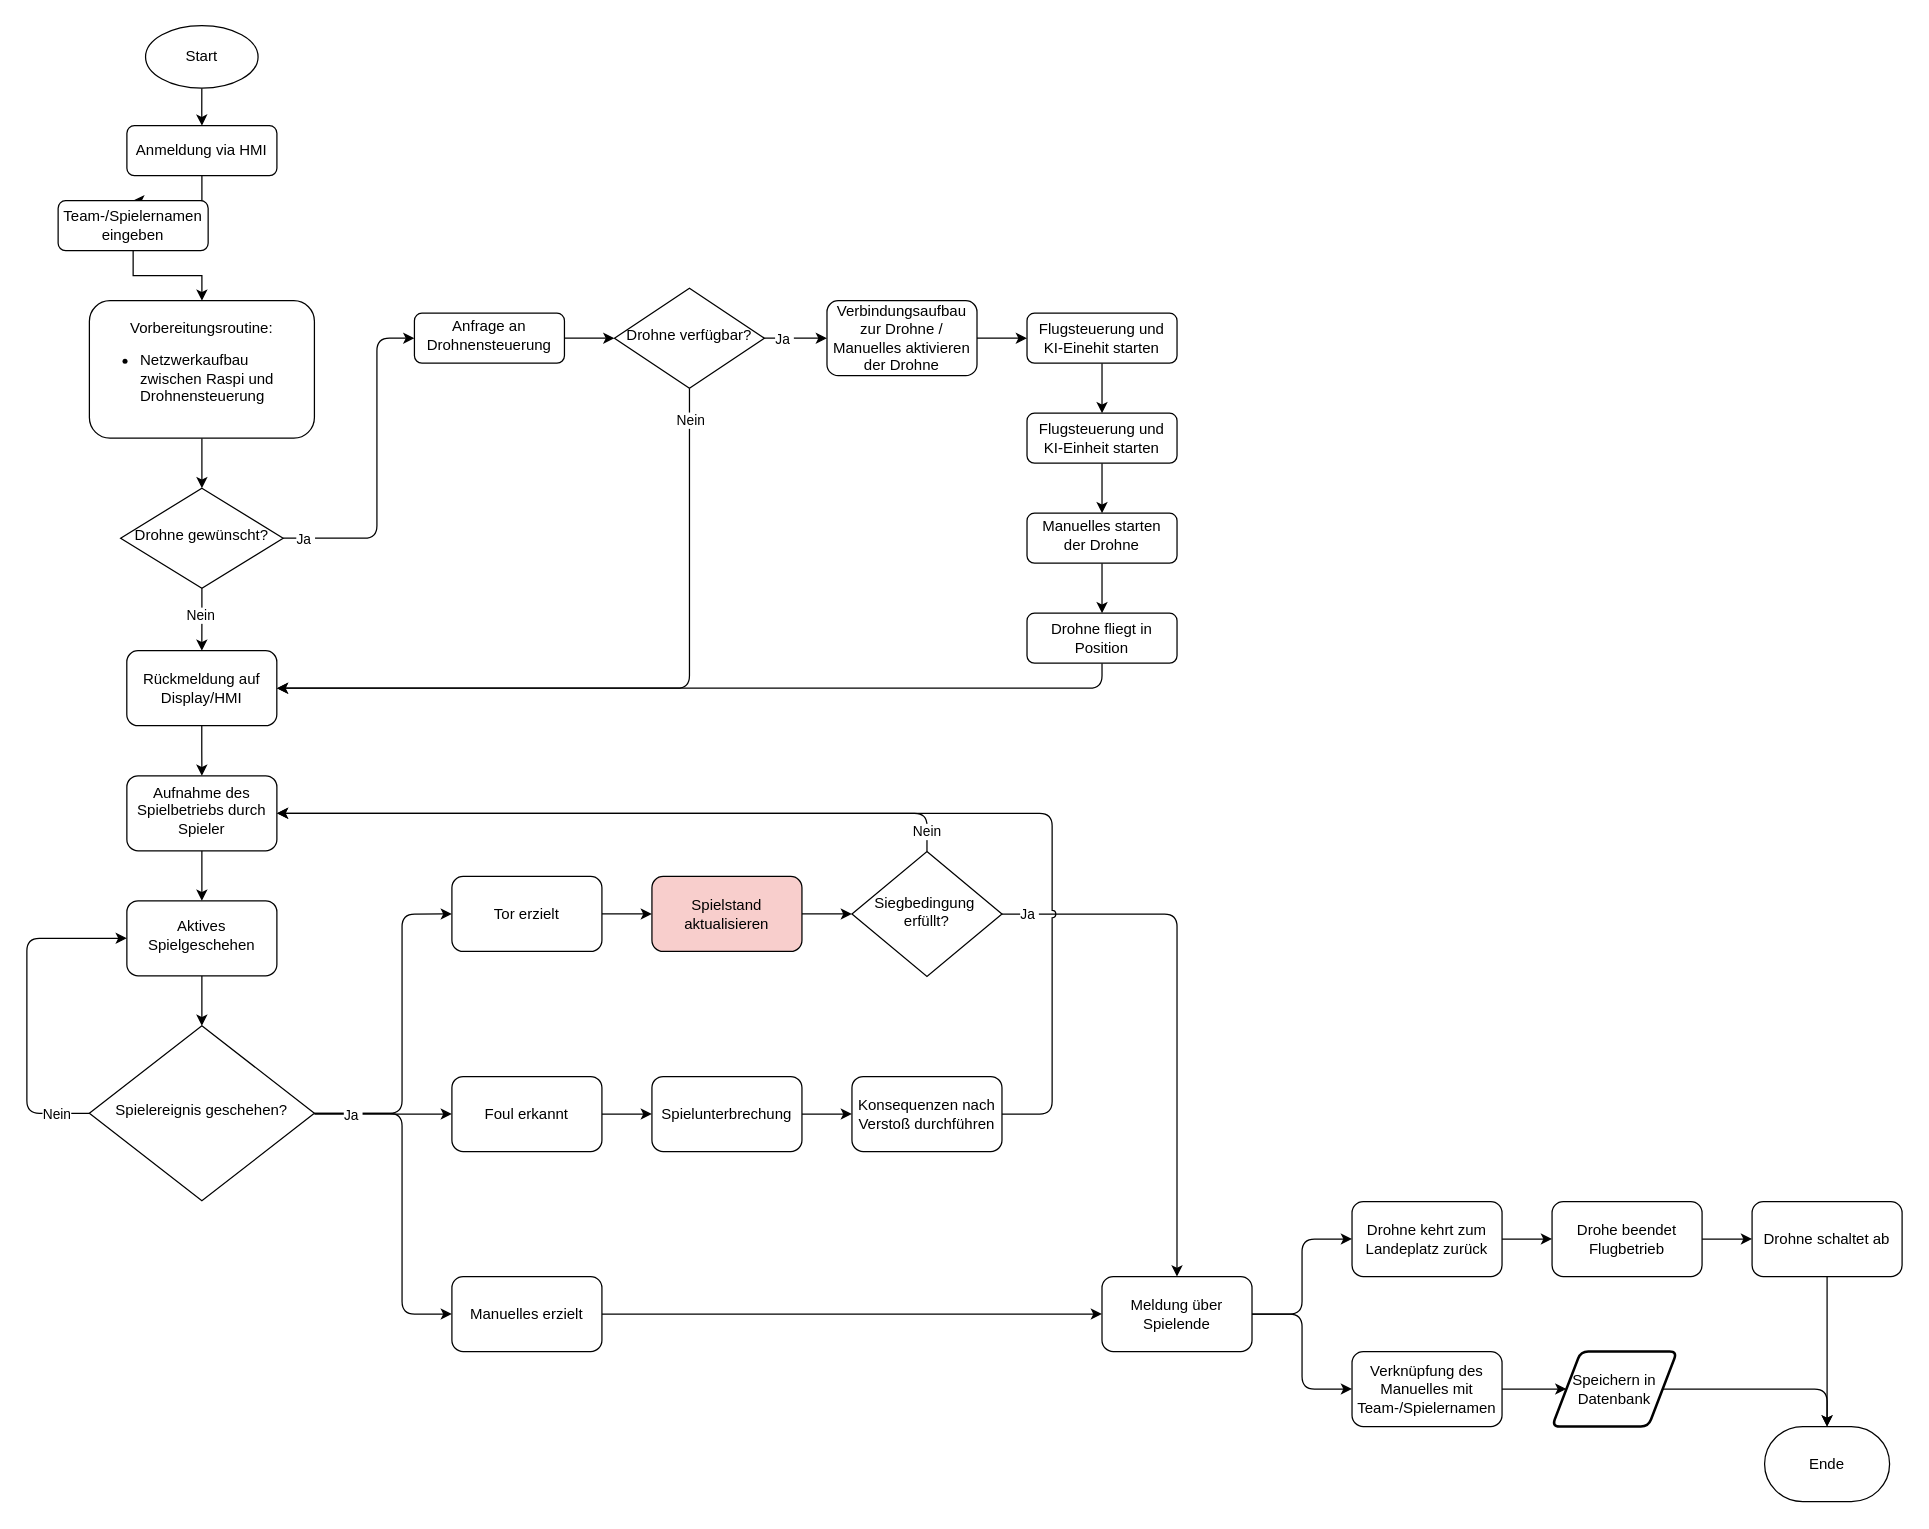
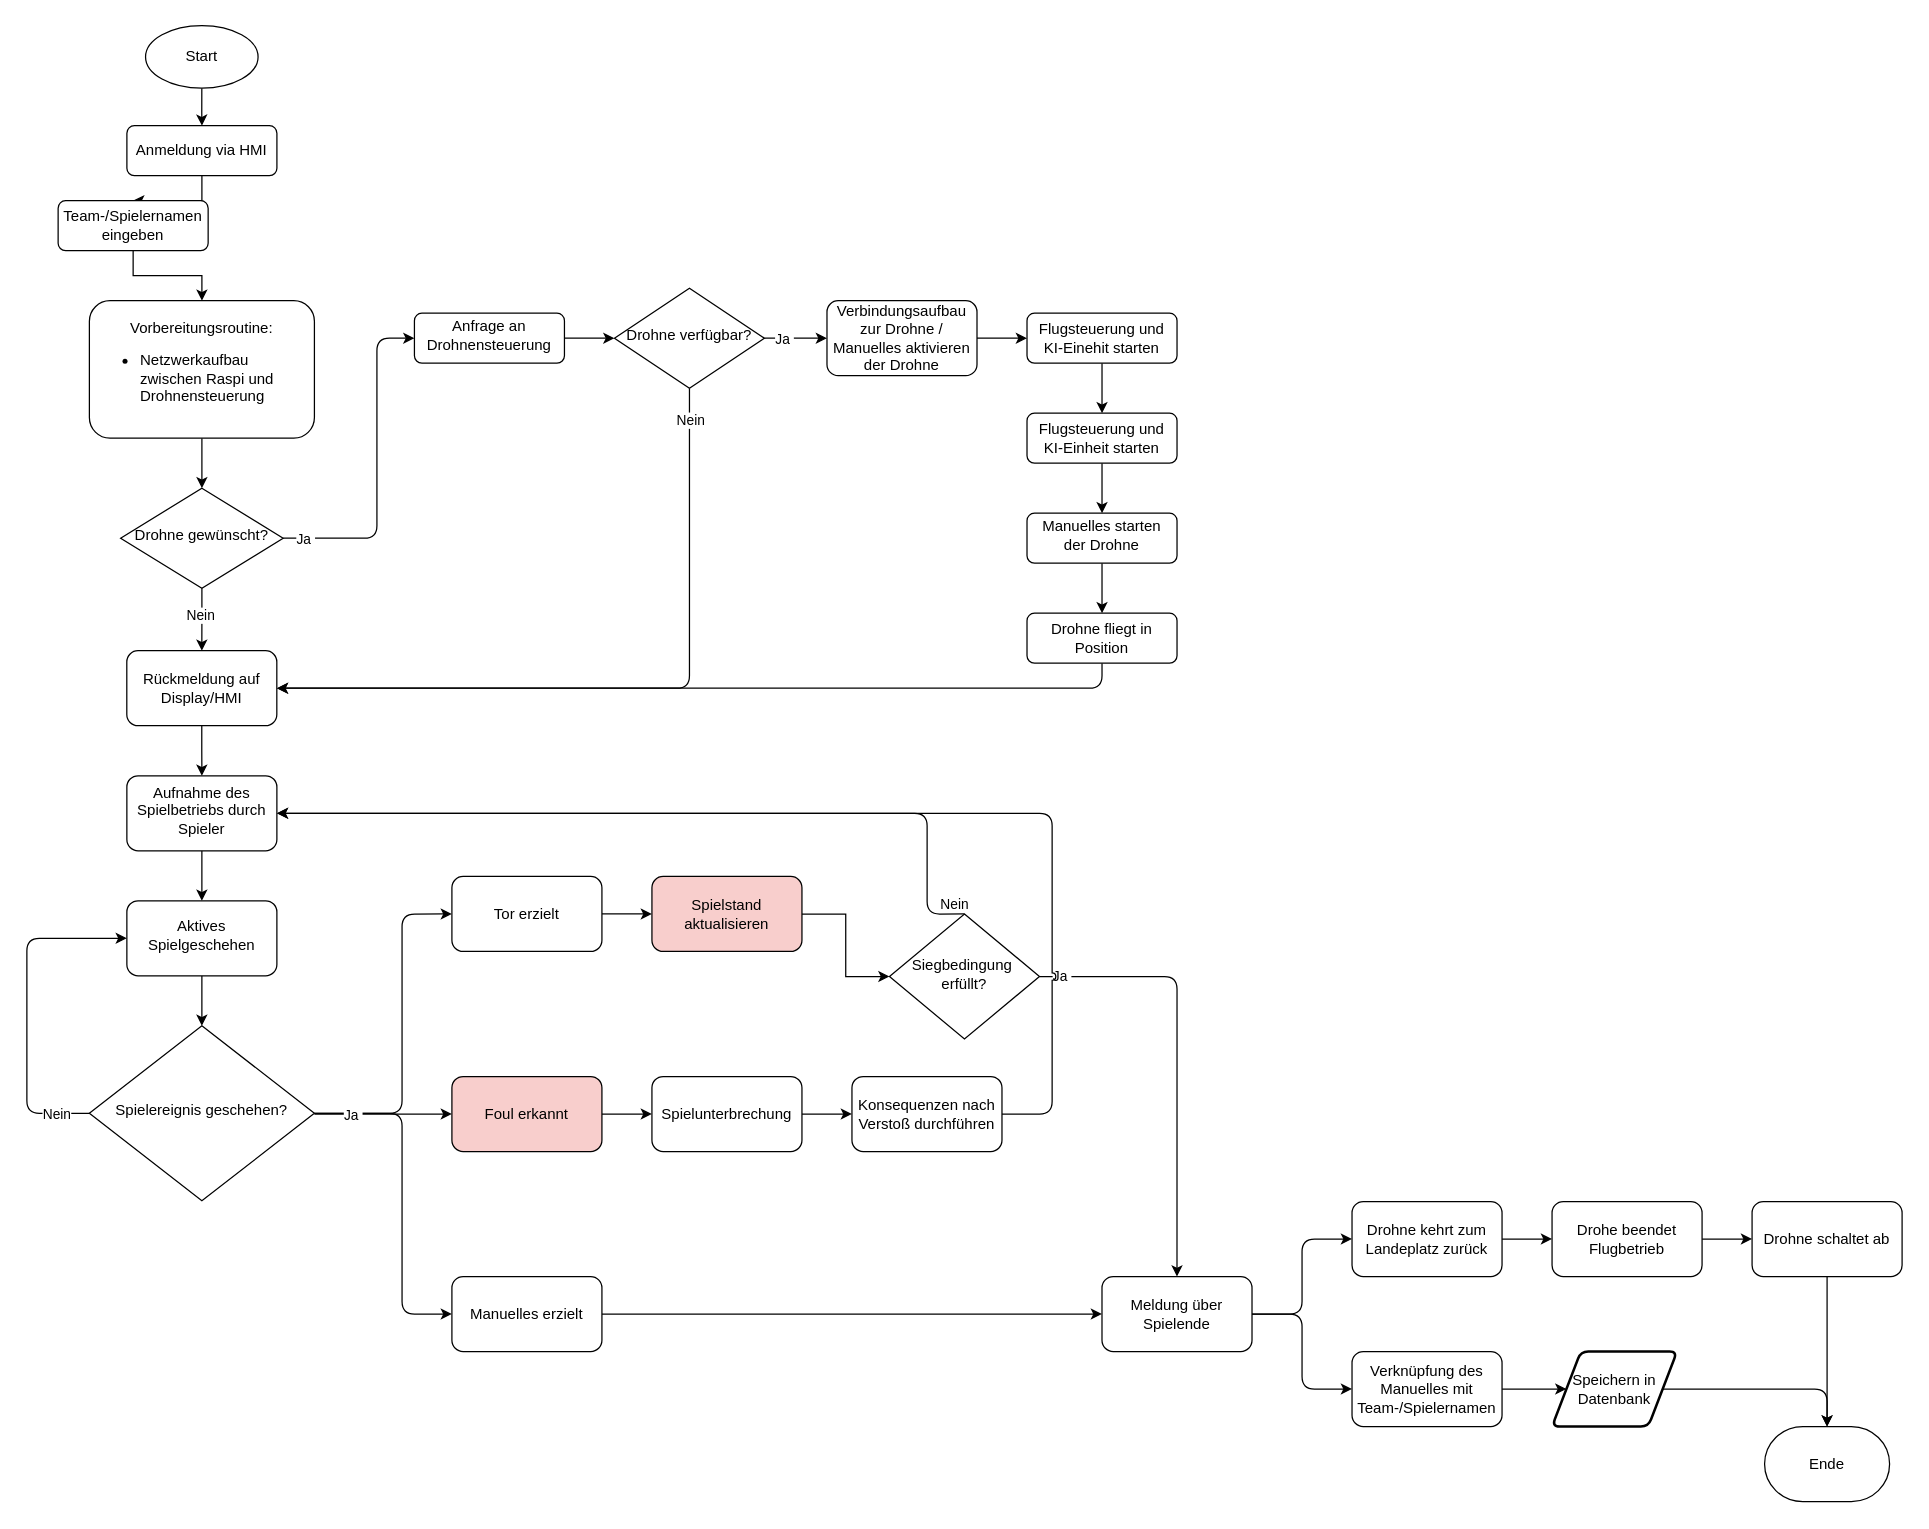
- <mxCell id="36" value="Siegbedingung&amp;nbsp;&lt;div&gt;erfüllt?&lt;/div&gt;" style="rhombus;whiteSpace=wrap;html=1;shadow=0;strokeWidth=1;spacing=6;spacingTop=-4;" parent="1" vertex="1"><mxGeometry x="680.98" y="680.58" width="120" height="100" as="geometry" /></mxCell>
+ <mxCell id="36" value="Siegbedingung&amp;nbsp;&lt;div&gt;erfüllt?&lt;/div&gt;" style="rhombus;whiteSpace=wrap;html=1;shadow=0;strokeWidth=1;spacing=6;spacingTop=-4;" parent="1" vertex="1"><mxGeometry x="710.98" y="730.58" width="120" height="100" as="geometry" /></mxCell>
- <mxCell id="25" value="Foul erkannt" style="rounded=1;whiteSpace=wrap;html=1;" parent="1" vertex="1"><mxGeometry x="360.98" y="860.58" width="120" height="60" as="geometry" /></mxCell>
+ <mxCell id="25" value="Foul erkannt" style="rounded=1;whiteSpace=wrap;html=1;fillColor=#f8cecc;" parent="1" vertex="1"><mxGeometry x="360.98" y="860.58" width="120" height="60" as="geometry" /></mxCell>
